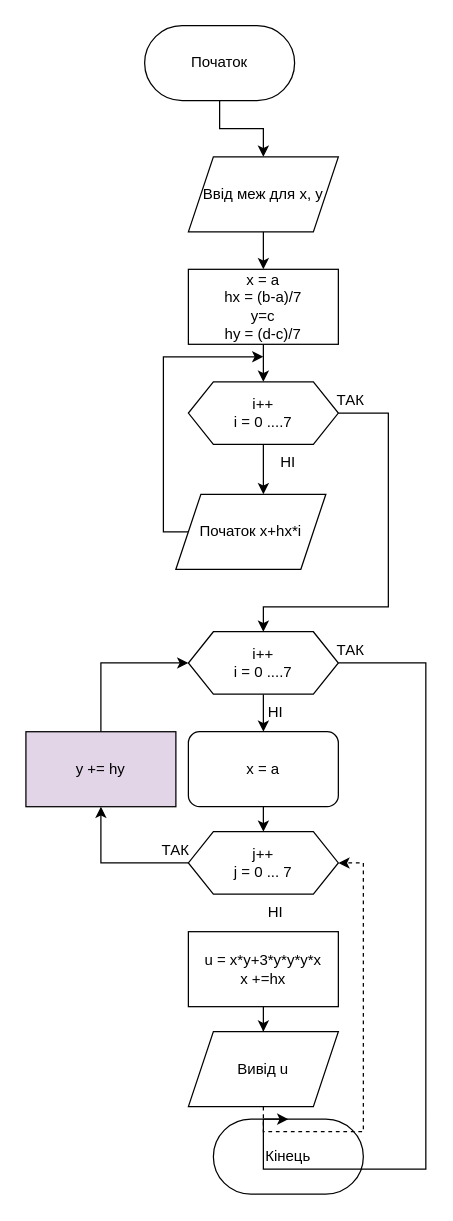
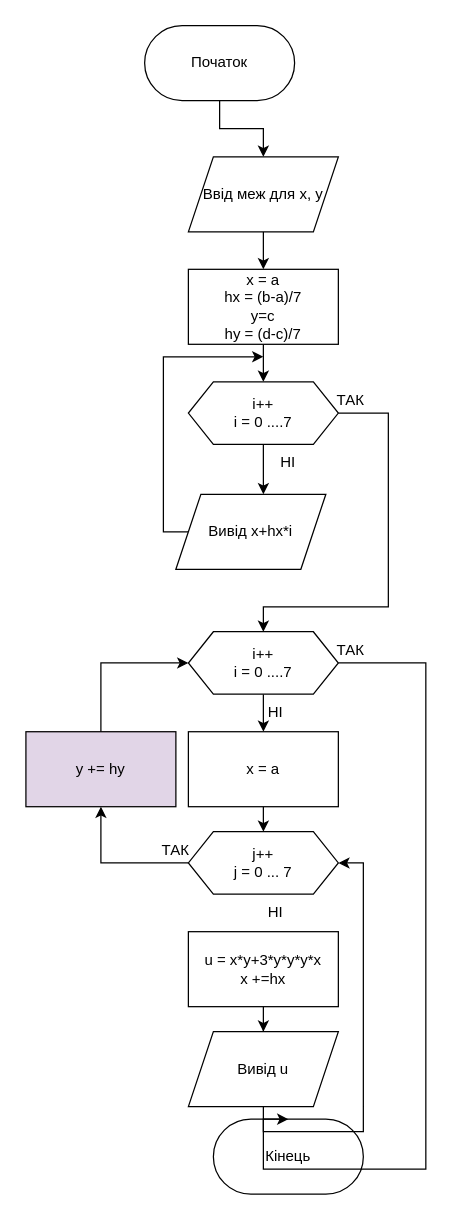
- <mxCell id="14" value="Початок x+hx*i" style="shape=parallelogram;perimeter=parallelogramPerimeter;whiteSpace=wrap;html=1;fixedSize=1;" parent="1" vertex="1"><mxGeometry x="140" y="395" width="120" height="60" as="geometry" /></mxCell>
+ <mxCell id="14" value="Вивід x+hx*i" style="shape=parallelogram;perimeter=parallelogramPerimeter;whiteSpace=wrap;html=1;fixedSize=1;" parent="1" vertex="1"><mxGeometry x="140" y="395" width="120" height="60" as="geometry" /></mxCell>
- <mxCell id="23" value="x = a" style="whiteSpace=wrap;html=1;rounded=1;" parent="1" vertex="1"><mxGeometry x="150" y="585" width="120" height="60" as="geometry" /></mxCell>
+ <mxCell id="23" value="x = a" style="whiteSpace=wrap;html=1;" parent="1" vertex="1"><mxGeometry x="150" y="585" width="120" height="60" as="geometry" /></mxCell>
- <mxCell id="20" style="edgeStyle=orthogonalEdgeStyle;rounded=0;orthogonalLoop=1;jettySize=auto;html=1;entryX=1;entryY=0.5;entryDx=0;entryDy=0;dashed=1;" parent="1" source="21" target="32" edge="1"><mxGeometry relative="1" as="geometry"><Array as="points"><mxPoint x="210" y="905" /><mxPoint x="290" y="905" /><mxPoint x="290" y="690" /></Array><mxPoint x="270" y="695" as="targetPoint" /></mxGeometry></mxCell>
+ <mxCell id="20" style="edgeStyle=orthogonalEdgeStyle;rounded=0;orthogonalLoop=1;jettySize=auto;html=1;entryX=1;entryY=0.5;entryDx=0;entryDy=0;" parent="1" source="21" target="32" edge="1"><mxGeometry relative="1" as="geometry"><Array as="points"><mxPoint x="210" y="905" /><mxPoint x="290" y="905" /><mxPoint x="290" y="690" /></Array><mxPoint x="270" y="695" as="targetPoint" /></mxGeometry></mxCell>
